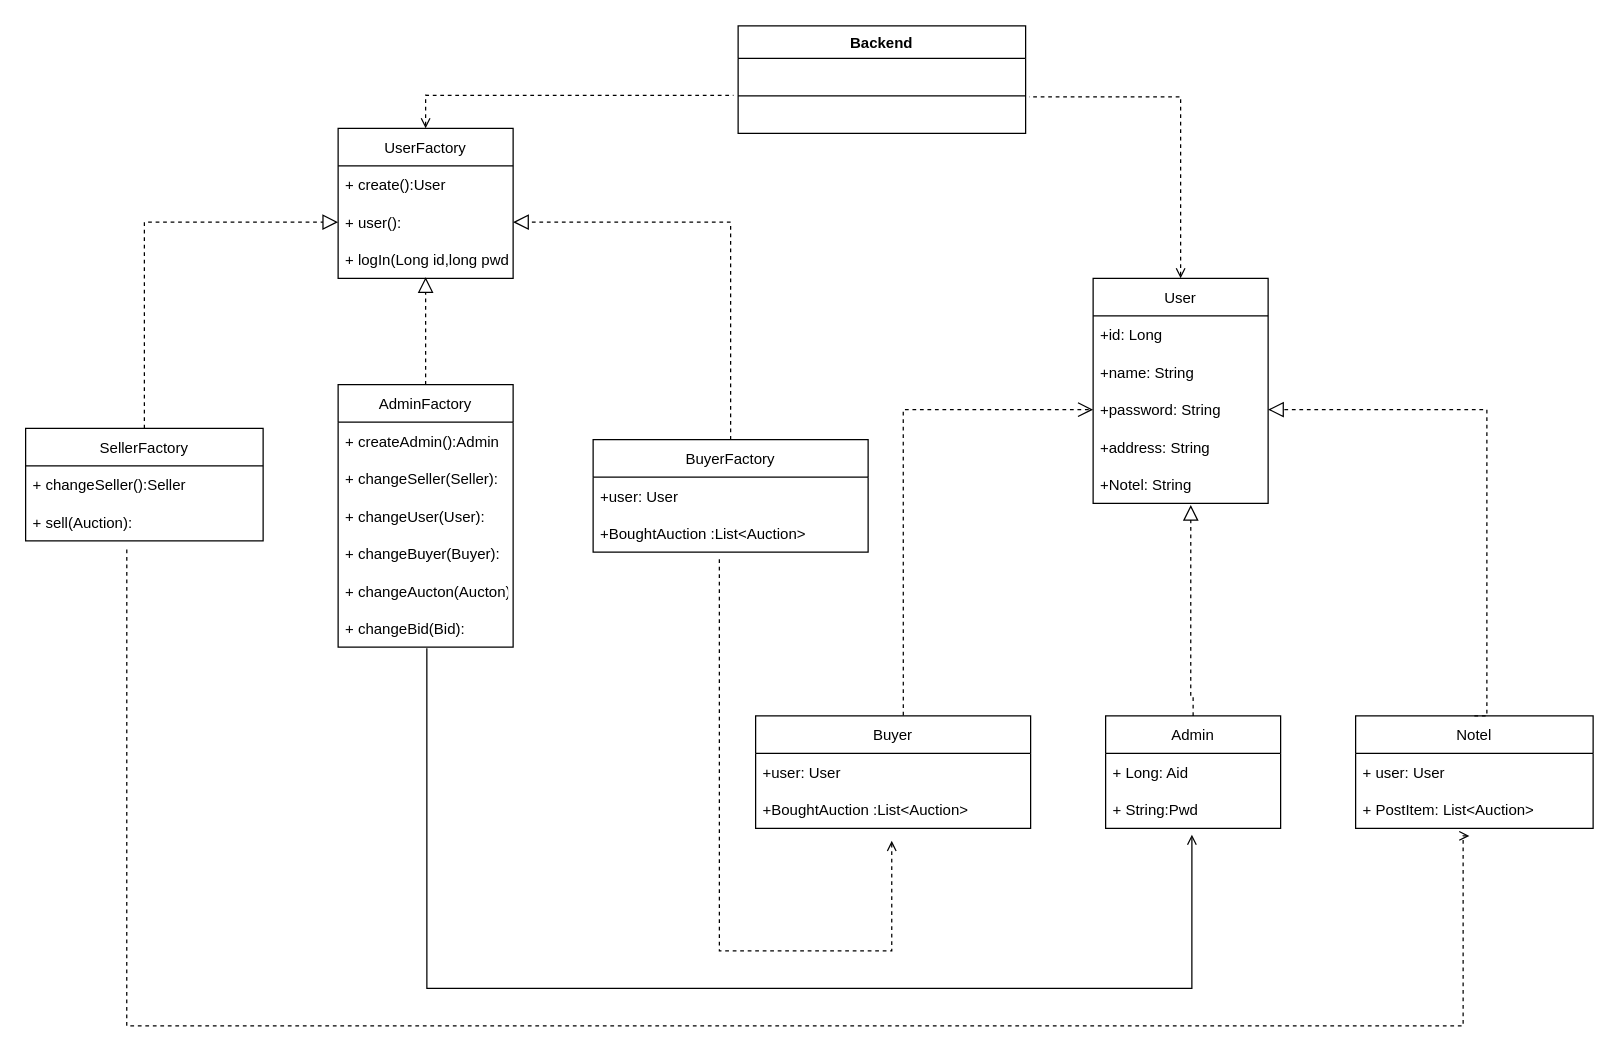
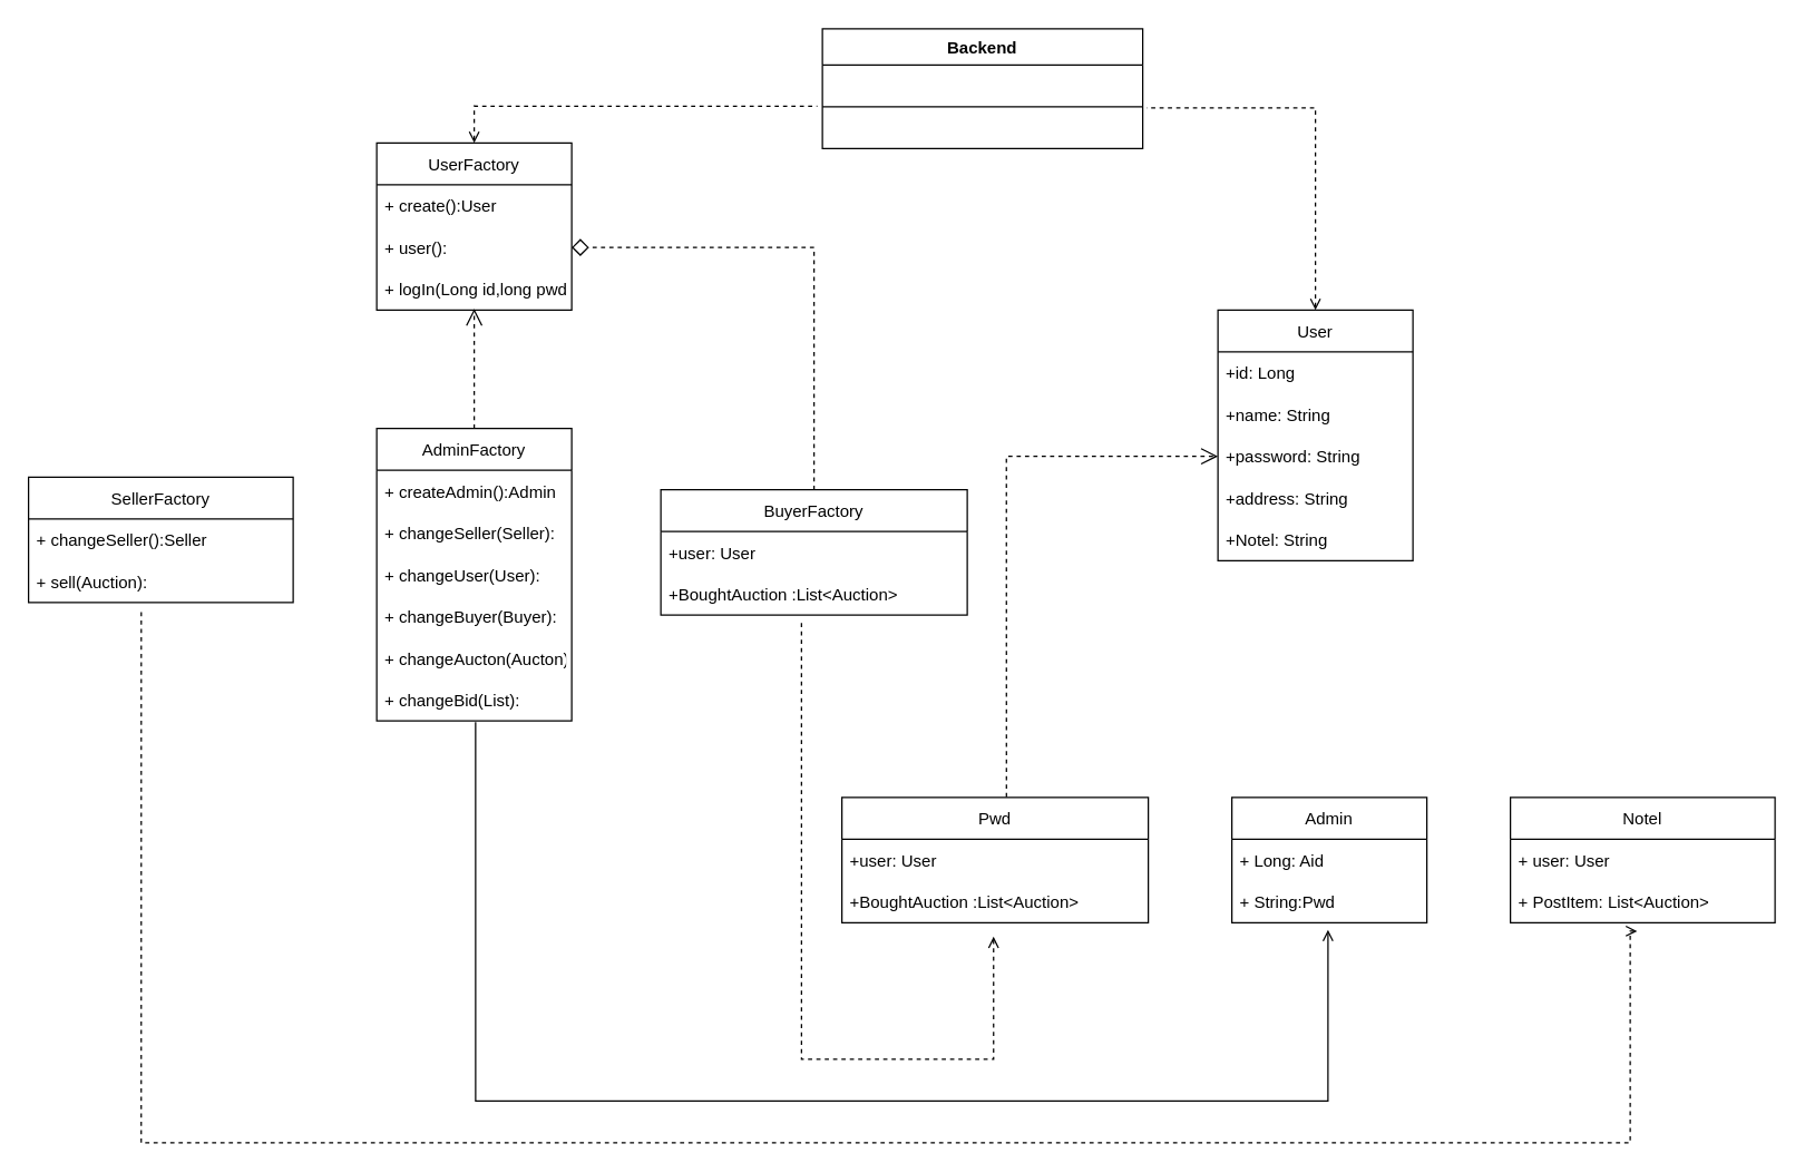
- <mxCell id="42" style="edgeStyle=orthogonalEdgeStyle;rounded=0;orthogonalLoop=1;jettySize=auto;html=1;exitX=0.5;exitY=0;exitDx=0;exitDy=0;entryX=1;entryY=0.5;entryDx=0;entryDy=0;strokeWidth=1;startArrow=none;startFill=0;endSize=10;targetPerimeterSpacing=0;dashed=1;endArrow=block;endFill=0;" edge="1" parent="1" source="21" target="26"><mxGeometry relative="1" as="geometry"><mxPoint x="350" y="317" as="sourcePoint" /><mxPoint x="350" y="231.01" as="targetPoint" /></mxGeometry></mxCell>
+ <mxCell id="42" style="edgeStyle=orthogonalEdgeStyle;rounded=0;orthogonalLoop=1;jettySize=auto;html=1;exitX=0.5;exitY=0;exitDx=0;exitDy=0;entryX=1;entryY=0.5;entryDx=0;entryDy=0;strokeWidth=1;startArrow=none;startFill=0;endSize=10;targetPerimeterSpacing=0;dashed=1;endArrow=diamond;endFill=0;" edge="1" parent="1" source="21" target="26"><mxGeometry relative="1" as="geometry"><mxPoint x="350" y="317" as="sourcePoint" /><mxPoint x="350" y="231.01" as="targetPoint" /></mxGeometry></mxCell>
- <mxCell id="35" style="edgeStyle=orthogonalEdgeStyle;rounded=0;orthogonalLoop=1;jettySize=auto;html=1;exitX=0.5;exitY=0;exitDx=0;exitDy=0;entryX=0;entryY=0.5;entryDx=0;entryDy=0;strokeWidth=1;startArrow=none;startFill=0;endSize=10;targetPerimeterSpacing=0;dashed=1;endArrow=block;endFill=0;" edge="1" parent="1" source="36" target="26"><mxGeometry relative="1" as="geometry" /></mxCell>
- <mxCell id="41" style="edgeStyle=orthogonalEdgeStyle;rounded=0;orthogonalLoop=1;jettySize=auto;html=1;exitX=0.5;exitY=0;exitDx=0;exitDy=0;entryX=0.5;entryY=0.967;entryDx=0;entryDy=0;strokeWidth=1;startArrow=none;startFill=0;endSize=10;targetPerimeterSpacing=0;dashed=1;endArrow=block;endFill=0;entryPerimeter=0;" edge="1" parent="1" source="28" target="27"><mxGeometry relative="1" as="geometry"><mxPoint x="125" y="352" as="sourcePoint" /><mxPoint x="280" y="187" as="targetPoint" /></mxGeometry></mxCell>
+ <mxCell id="41" style="edgeStyle=orthogonalEdgeStyle;rounded=0;orthogonalLoop=1;jettySize=auto;html=1;exitX=0.5;exitY=0;exitDx=0;exitDy=0;entryX=0.5;entryY=0.967;entryDx=0;entryDy=0;strokeWidth=1;startArrow=none;startFill=0;endSize=10;targetPerimeterSpacing=0;dashed=1;endArrow=open;endFill=0;entryPerimeter=0;" edge="1" parent="1" source="28" target="27"><mxGeometry relative="1" as="geometry"><mxPoint x="125" y="352" as="sourcePoint" /><mxPoint x="280" y="187" as="targetPoint" /></mxGeometry></mxCell>
- <mxCell id="44" style="edgeStyle=orthogonalEdgeStyle;rounded=0;orthogonalLoop=1;jettySize=auto;html=1;exitX=0.5;exitY=0;exitDx=0;exitDy=0;strokeWidth=1;startArrow=none;startFill=0;endSize=10;targetPerimeterSpacing=0;dashed=1;endArrow=block;endFill=0;entryX=1;entryY=0.5;entryDx=0;entryDy=0;" edge="1" parent="1" source="18" target="12"><mxGeometry relative="1" as="geometry"><mxPoint x="1034" y="567" as="sourcePoint" /><mxPoint x="1032.12" y="413.26" as="targetPoint" /><Array as="points"><mxPoint x="1189" y="327" /></Array></mxGeometry></mxCell>
- <mxCell id="43" style="edgeStyle=orthogonalEdgeStyle;rounded=0;orthogonalLoop=1;jettySize=auto;html=1;exitX=0.5;exitY=0;exitDx=0;exitDy=0;strokeWidth=1;startArrow=none;startFill=0;endSize=10;targetPerimeterSpacing=0;dashed=1;endArrow=block;endFill=0;entryX=0.558;entryY=1.042;entryDx=0;entryDy=0;entryPerimeter=0;" edge="1" parent="1" source="15" target="14"><mxGeometry relative="1" as="geometry"><mxPoint x="404" y="372" as="sourcePoint" /><mxPoint x="954" y="422" as="targetPoint" /><Array as="points"><mxPoint x="952" y="557" /></Array></mxGeometry></mxCell>
- <mxCell id="34" value="+ changeBid(Bid):" style="text;strokeColor=none;fillColor=none;align=left;verticalAlign=middle;spacingLeft=4;spacingRight=4;overflow=hidden;points=[[0,0.5],[1,0.5]];portConstraint=eastwest;rotatable=0;" vertex="1" parent="28"><mxGeometry y="180" width="140" height="30" as="geometry" /></mxCell>
+ <mxCell id="34" value="+ changeBid(List):" style="text;strokeColor=none;fillColor=none;align=left;verticalAlign=middle;spacingLeft=4;spacingRight=4;overflow=hidden;points=[[0,0.5],[1,0.5]];portConstraint=eastwest;rotatable=0;" vertex="1" parent="28"><mxGeometry y="180" width="140" height="30" as="geometry" /></mxCell>
- <mxCell id="6" value="Buyer" style="swimlane;fontStyle=0;childLayout=stackLayout;horizontal=1;startSize=30;horizontalStack=0;resizeParent=1;resizeParentMax=0;resizeLast=0;collapsible=1;marginBottom=0;" vertex="1" parent="1"><mxGeometry x="604" y="572" width="220" height="90" as="geometry" /></mxCell>
+ <mxCell id="6" value="Pwd" style="swimlane;fontStyle=0;childLayout=stackLayout;horizontal=1;startSize=30;horizontalStack=0;resizeParent=1;resizeParentMax=0;resizeLast=0;collapsible=1;marginBottom=0;" vertex="1" parent="1"><mxGeometry x="604" y="572" width="220" height="90" as="geometry" /></mxCell>
